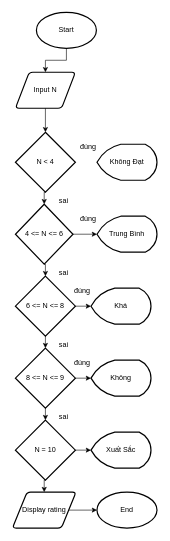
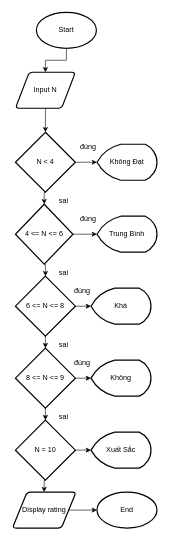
+ <mxCell id="29" style="edgeStyle=orthogonalEdgeStyle;rounded=0;orthogonalLoop=1;jettySize=auto;html=1;exitX=1;exitY=0.5;exitDx=0;exitDy=0;exitPerimeter=0;entryX=0;entryY=0.5;entryDx=0;entryDy=0;entryPerimeter=0;" edge="1" parent="1" source="5" target="6"><mxGeometry relative="1" as="geometry" /></mxCell>
